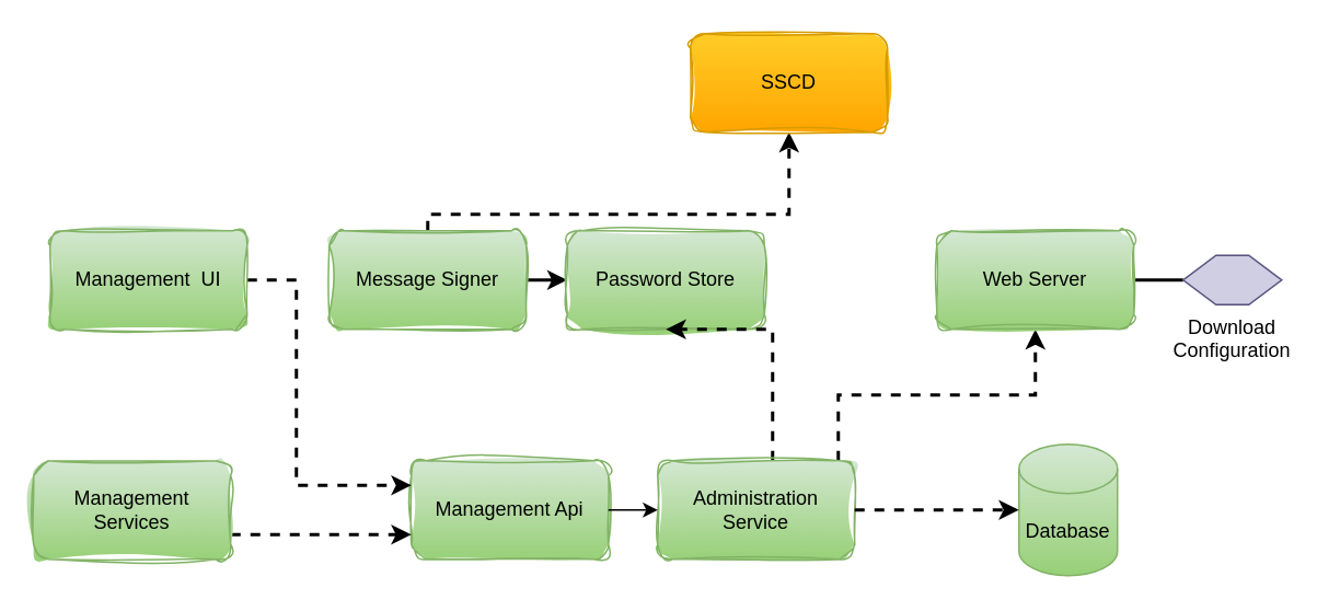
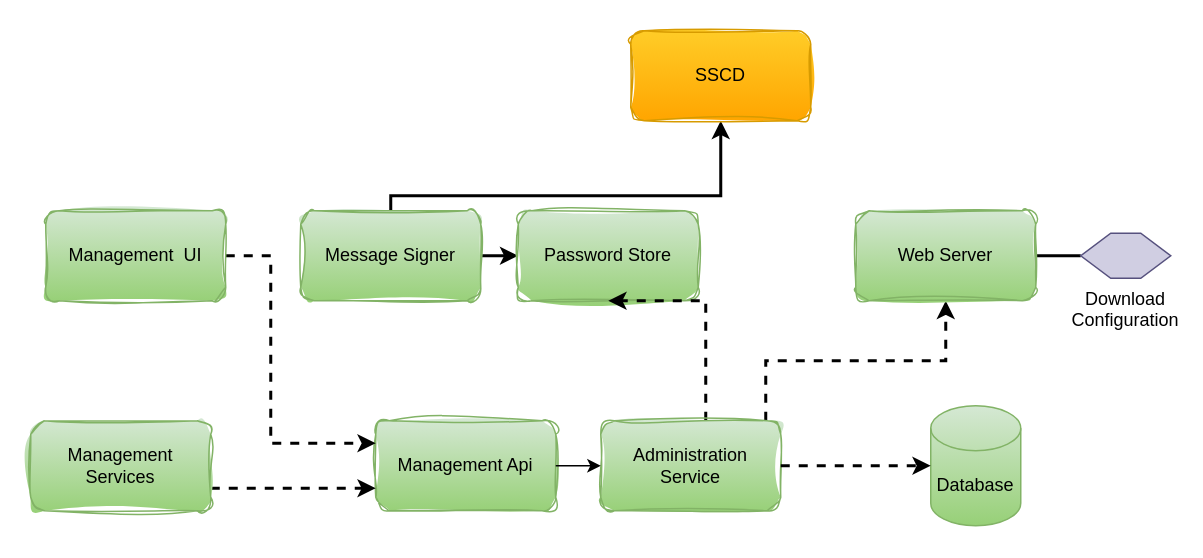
- <mxCell id="7" style="edgeStyle=orthogonalEdgeStyle;rounded=0;orthogonalLoop=1;jettySize=auto;html=1;dashed=1;strokeWidth=2;entryX=0.5;entryY=1;entryDx=0;entryDy=0;" parent="1" source="8" target="10" edge="1"><mxGeometry relative="1" as="geometry"><Array as="points"><mxPoint x="260" y="130" /><mxPoint x="480" y="130" /></Array></mxGeometry></mxCell>
+ <mxCell id="7" style="edgeStyle=orthogonalEdgeStyle;rounded=0;orthogonalLoop=1;jettySize=auto;html=1;dashed=0;strokeWidth=2;entryX=0.5;entryY=1;entryDx=0;entryDy=0;" parent="1" source="8" target="10" edge="1"><mxGeometry relative="1" as="geometry"><Array as="points"><mxPoint x="260" y="130" /><mxPoint x="480" y="130" /></Array></mxGeometry></mxCell>
